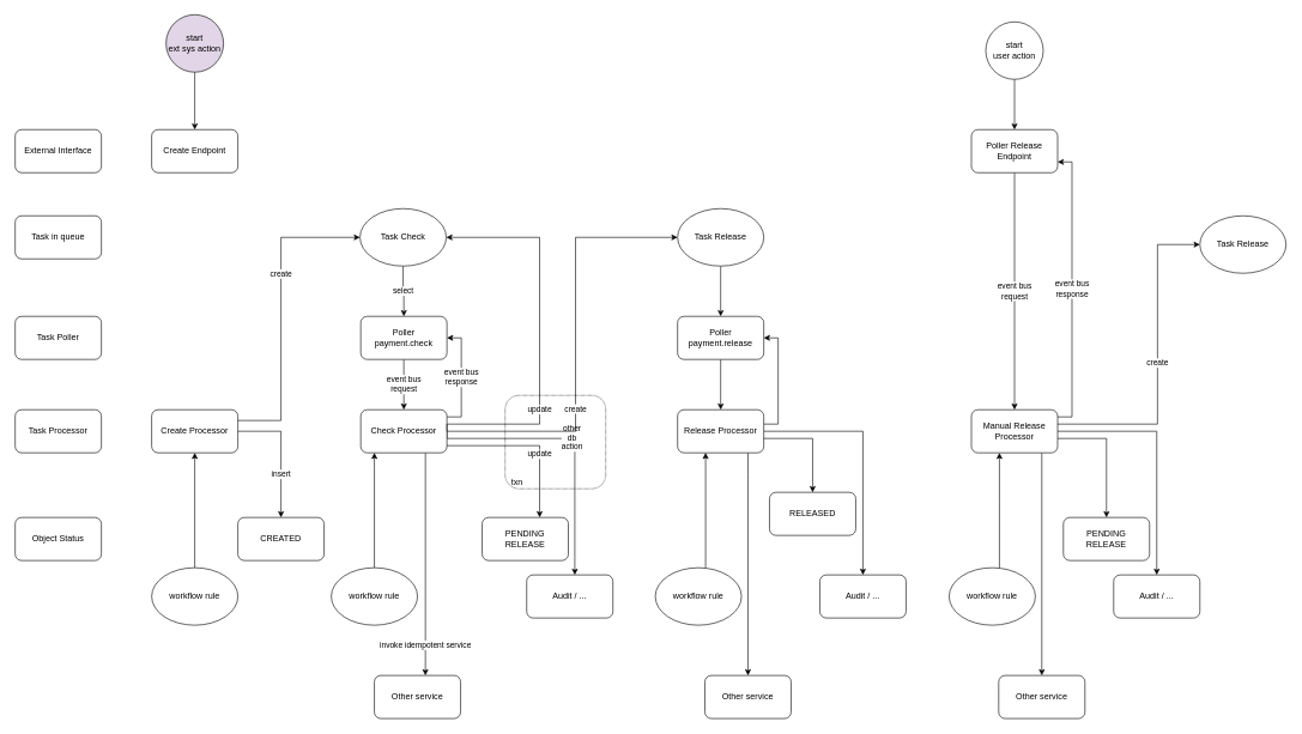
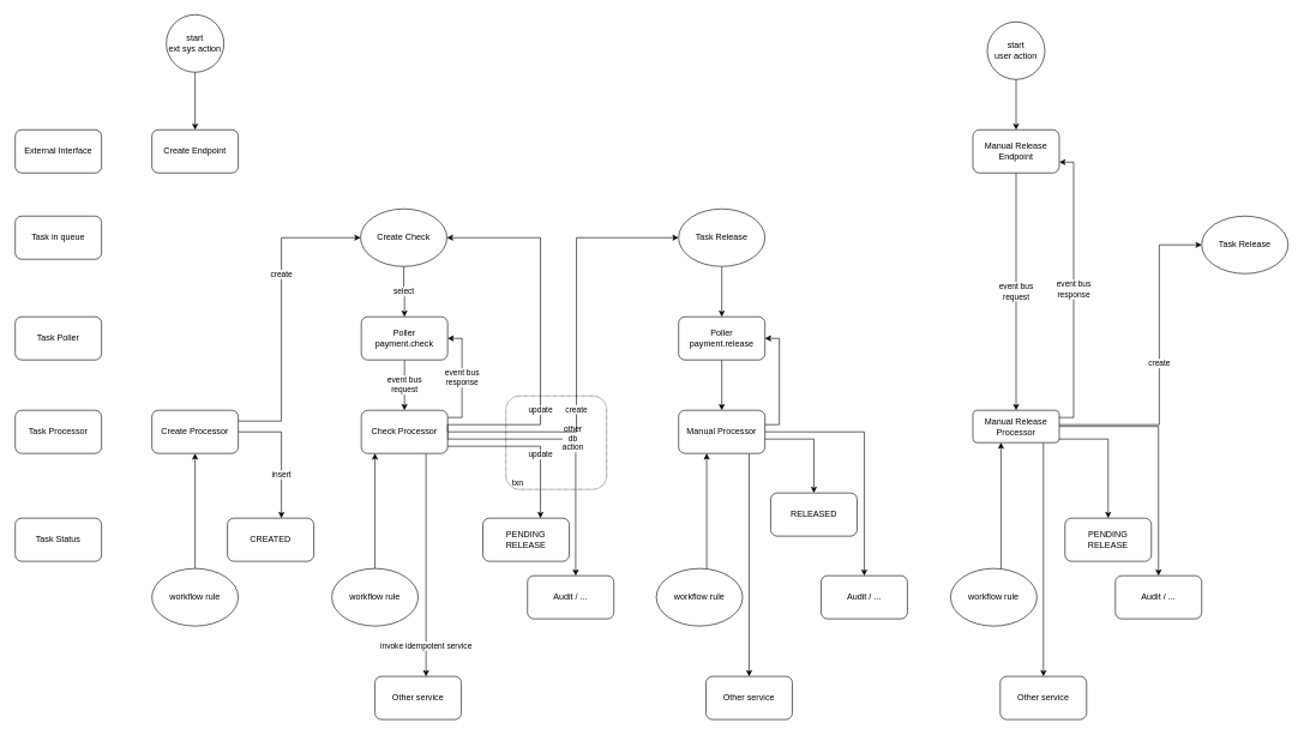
- <mxCell id="35" value="start&lt;br&gt;ext sys action" style="ellipse;whiteSpace=wrap;html=1;aspect=fixed;fillColor=#e1d5e7;" vertex="1" parent="1"><mxGeometry x="230" y="20" width="80" height="80" as="geometry" /></mxCell>
+ <mxCell id="35" value="start&lt;br&gt;ext sys action" style="ellipse;whiteSpace=wrap;html=1;aspect=fixed;" vertex="1" parent="1"><mxGeometry x="230" y="20" width="80" height="80" as="geometry" /></mxCell>
- <mxCell id="46" value="Poller Release Endpoint" style="rounded=1;whiteSpace=wrap;html=1;" vertex="1" parent="1"><mxGeometry x="1351" y="180" width="120" height="60" as="geometry" /></mxCell>
+ <mxCell id="46" value="Manual Release Endpoint" style="rounded=1;whiteSpace=wrap;html=1;" vertex="1" parent="1"><mxGeometry x="1351" y="180" width="120" height="60" as="geometry" /></mxCell>
- <mxCell id="58" value="Task Check" style="ellipse;whiteSpace=wrap;html=1;" vertex="1" parent="1"><mxGeometry x="500" y="290" width="120" height="80" as="geometry" /></mxCell>
+ <mxCell id="58" value="Create Check" style="ellipse;whiteSpace=wrap;html=1;" vertex="1" parent="1"><mxGeometry x="500" y="290" width="120" height="80" as="geometry" /></mxCell>
- <mxCell id="20" value="Release Processor" style="rounded=1;whiteSpace=wrap;html=1;" vertex="1" parent="1"><mxGeometry x="942" y="570" width="120" height="60" as="geometry" /></mxCell>
+ <mxCell id="20" value="Manual Processor" style="rounded=1;whiteSpace=wrap;html=1;" vertex="1" parent="1"><mxGeometry x="942" y="570" width="120" height="60" as="geometry" /></mxCell>
- <mxCell id="52" value="Manual Release Processor" style="rounded=1;whiteSpace=wrap;html=1;" vertex="1" parent="1"><mxGeometry x="1351" y="570" width="120" height="60" as="geometry" /></mxCell>
+ <mxCell id="52" value="Manual Release Processor" style="rounded=1;whiteSpace=wrap;html=1;" vertex="1" parent="1"><mxGeometry x="1351" y="570" width="120" height="45" as="geometry" /></mxCell>
- <mxCell id="9" value="Object Status" style="rounded=1;whiteSpace=wrap;html=1;" vertex="1" parent="1"><mxGeometry x="20" y="720" width="120" height="60" as="geometry" /></mxCell>
+ <mxCell id="9" value="Task Status" style="rounded=1;whiteSpace=wrap;html=1;" vertex="1" parent="1"><mxGeometry x="20" y="720" width="120" height="60" as="geometry" /></mxCell>
- <mxCell id="5" value="CREATED" style="whiteSpace=wrap;html=1;rounded=1;" vertex="1" parent="1"><mxGeometry x="330" y="720" width="120" height="60" as="geometry" /></mxCell>
+ <mxCell id="5" value="CREATED" style="whiteSpace=wrap;html=1;rounded=1;" vertex="1" parent="1"><mxGeometry x="315" y="720" width="120" height="60" as="geometry" /></mxCell>
